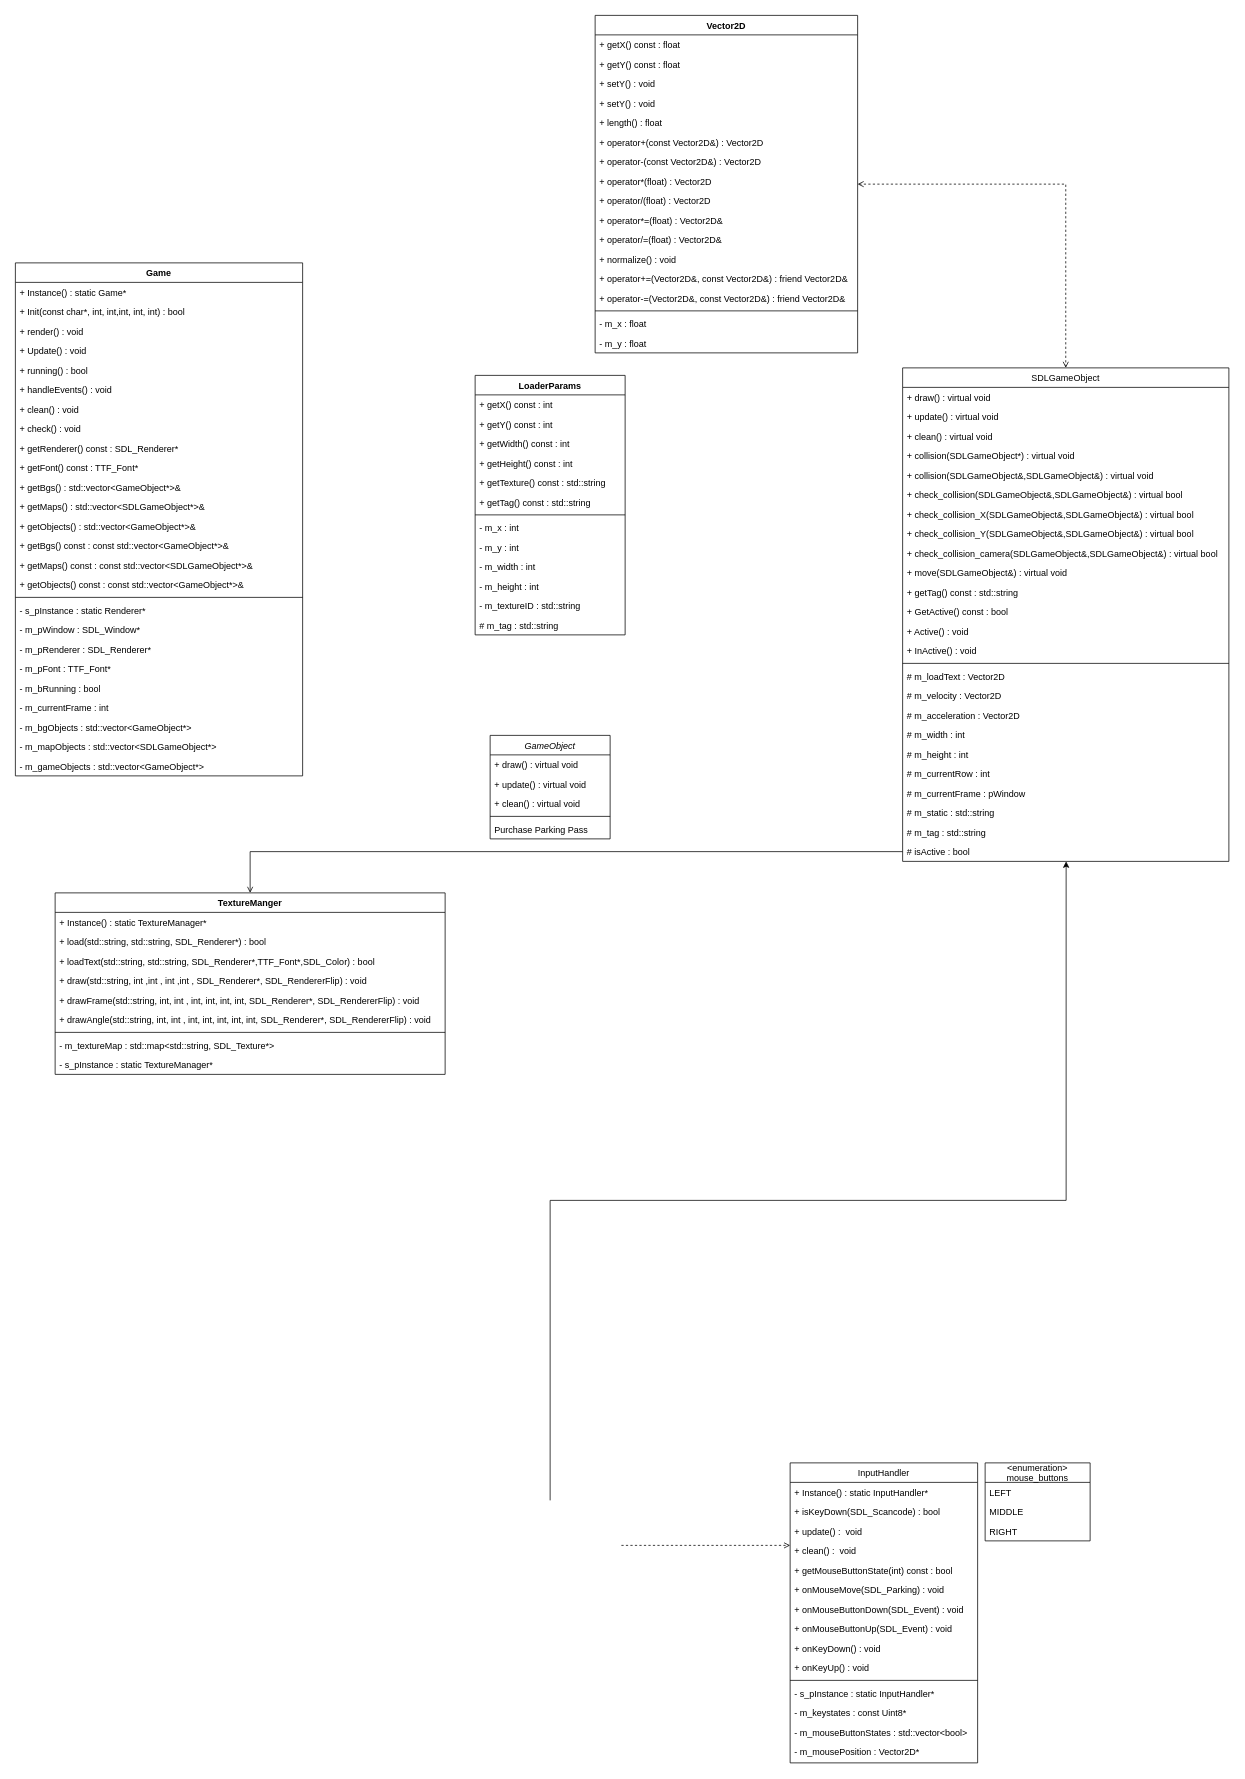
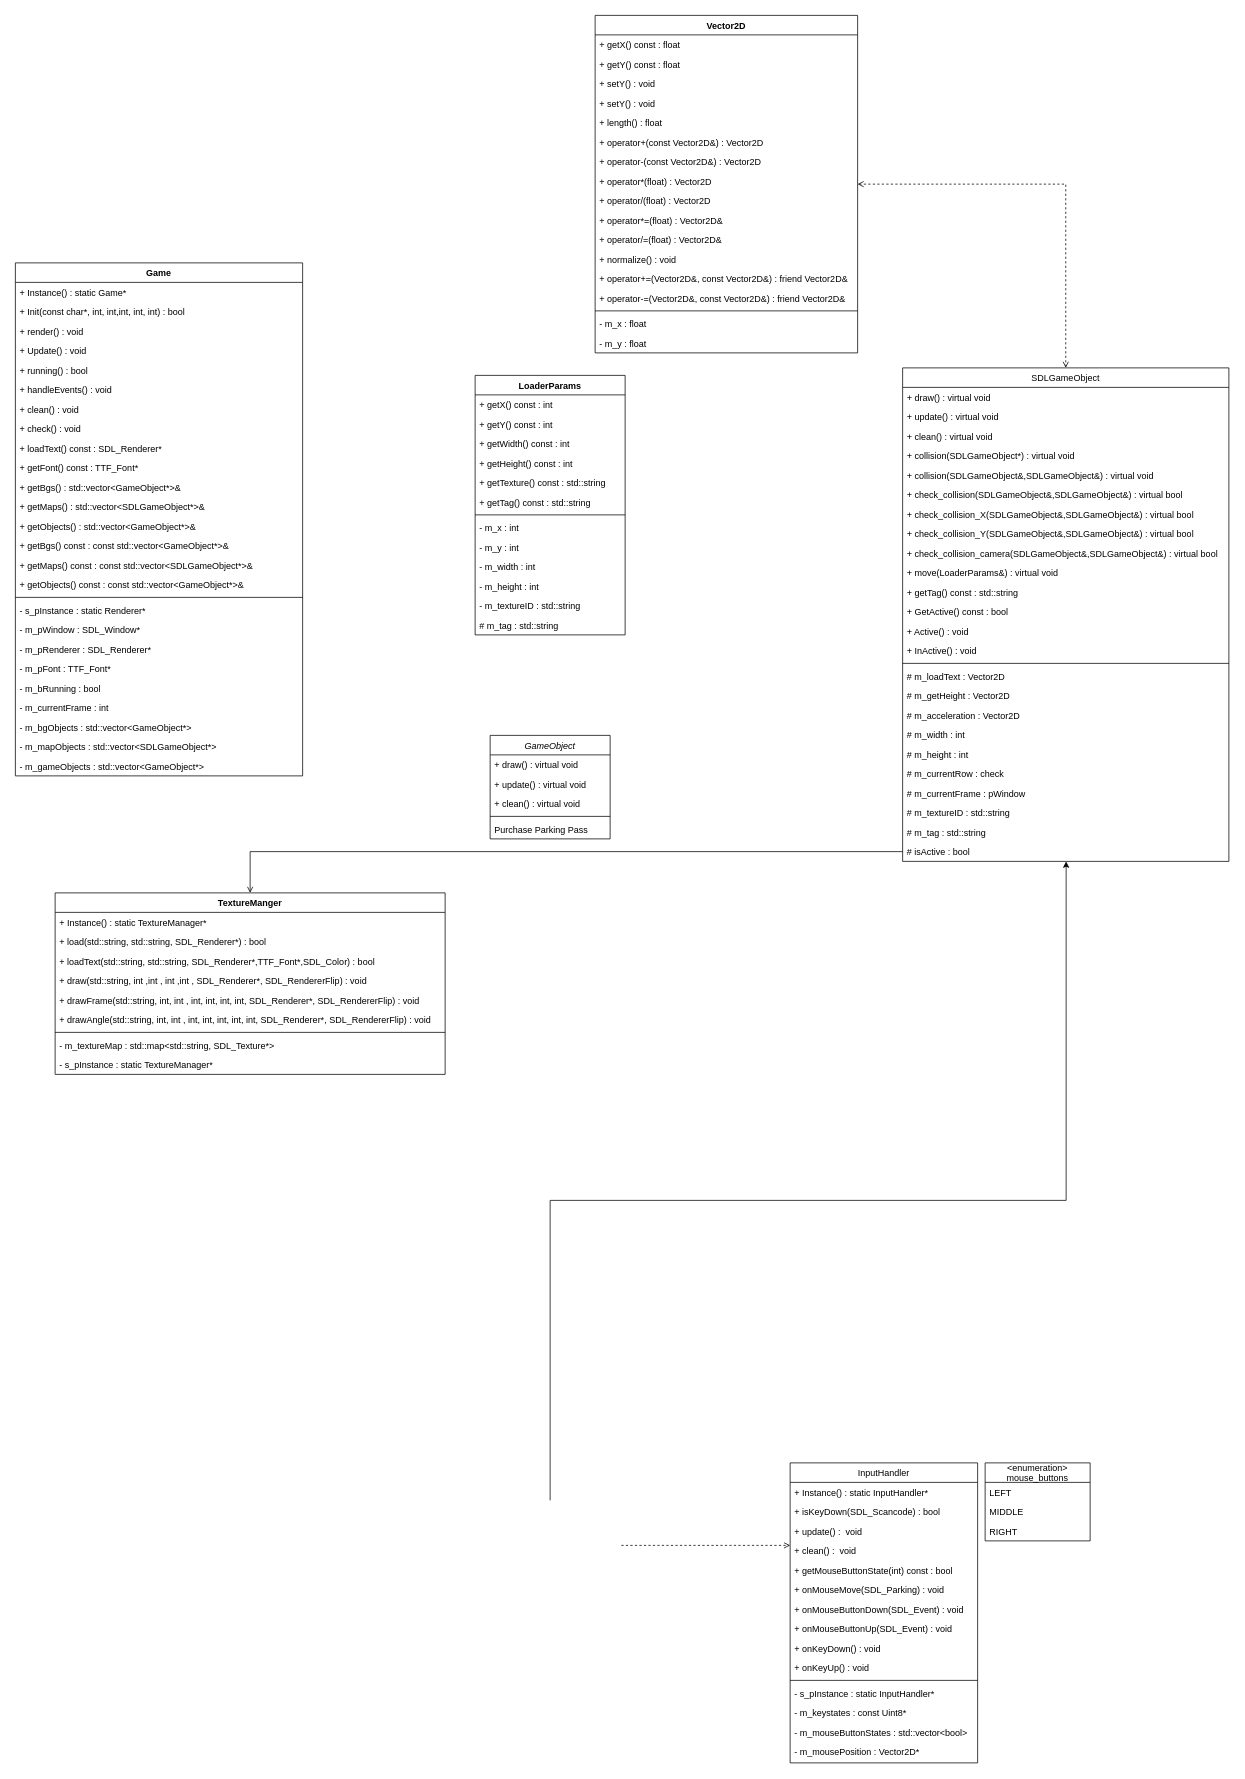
- <mxCell id="108" value="+ getRenderer() const : SDL_Renderer*" style="text;strokeColor=none;fillColor=none;align=left;verticalAlign=top;spacingLeft=4;spacingRight=4;overflow=hidden;rotatable=0;points=[[0,0.5],[1,0.5]];portConstraint=eastwest;" parent="99" vertex="1"><mxGeometry y="234" width="383" height="26" as="geometry" /></mxCell>
+ <mxCell id="108" value="+ loadText() const : SDL_Renderer*" style="text;strokeColor=none;fillColor=none;align=left;verticalAlign=top;spacingLeft=4;spacingRight=4;overflow=hidden;rotatable=0;points=[[0,0.5],[1,0.5]];portConstraint=eastwest;" parent="99" vertex="1"><mxGeometry y="234" width="383" height="26" as="geometry" /></mxCell>
- <mxCell id="18" value="+ move(SDLGameObject&amp;) : virtual void" style="text;align=left;verticalAlign=top;spacingLeft=4;spacingRight=4;overflow=hidden;rotatable=0;points=[[0,0.5],[1,0.5]];portConstraint=eastwest;" parent="8" vertex="1"><mxGeometry y="260" width="435" height="26" as="geometry" /></mxCell>
+ <mxCell id="18" value="+ move(LoaderParams&amp;) : virtual void" style="text;align=left;verticalAlign=top;spacingLeft=4;spacingRight=4;overflow=hidden;rotatable=0;points=[[0,0.5],[1,0.5]];portConstraint=eastwest;" parent="8" vertex="1"><mxGeometry y="260" width="435" height="26" as="geometry" /></mxCell>
- <mxCell id="25" value="# m_velocity : Vector2D" style="text;align=left;verticalAlign=top;spacingLeft=4;spacingRight=4;overflow=hidden;rotatable=0;points=[[0,0.5],[1,0.5]];portConstraint=eastwest;" parent="8" vertex="1"><mxGeometry y="424" width="435" height="26" as="geometry" /></mxCell>
+ <mxCell id="25" value="# m_getHeight : Vector2D" style="text;align=left;verticalAlign=top;spacingLeft=4;spacingRight=4;overflow=hidden;rotatable=0;points=[[0,0.5],[1,0.5]];portConstraint=eastwest;" parent="8" vertex="1"><mxGeometry y="424" width="435" height="26" as="geometry" /></mxCell>
- <mxCell id="29" value="# m_currentRow : int" style="text;align=left;verticalAlign=top;spacingLeft=4;spacingRight=4;overflow=hidden;rotatable=0;points=[[0,0.5],[1,0.5]];portConstraint=eastwest;" parent="8" vertex="1"><mxGeometry y="528" width="435" height="26" as="geometry" /></mxCell>
+ <mxCell id="29" value="# m_currentRow : check" style="text;align=left;verticalAlign=top;spacingLeft=4;spacingRight=4;overflow=hidden;rotatable=0;points=[[0,0.5],[1,0.5]];portConstraint=eastwest;" parent="8" vertex="1"><mxGeometry y="528" width="435" height="26" as="geometry" /></mxCell>
- <mxCell id="31" value="# m_static : std::string" style="text;align=left;verticalAlign=top;spacingLeft=4;spacingRight=4;overflow=hidden;rotatable=0;points=[[0,0.5],[1,0.5]];portConstraint=eastwest;" parent="8" vertex="1"><mxGeometry y="580" width="435" height="26" as="geometry" /></mxCell>
+ <mxCell id="31" value="# m_textureID : std::string" style="text;align=left;verticalAlign=top;spacingLeft=4;spacingRight=4;overflow=hidden;rotatable=0;points=[[0,0.5],[1,0.5]];portConstraint=eastwest;" parent="8" vertex="1"><mxGeometry y="580" width="435" height="26" as="geometry" /></mxCell>
